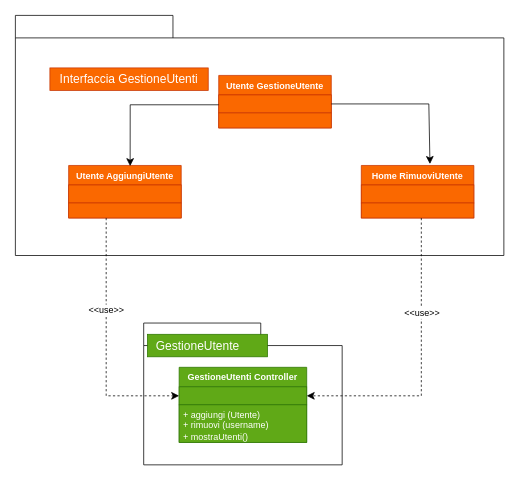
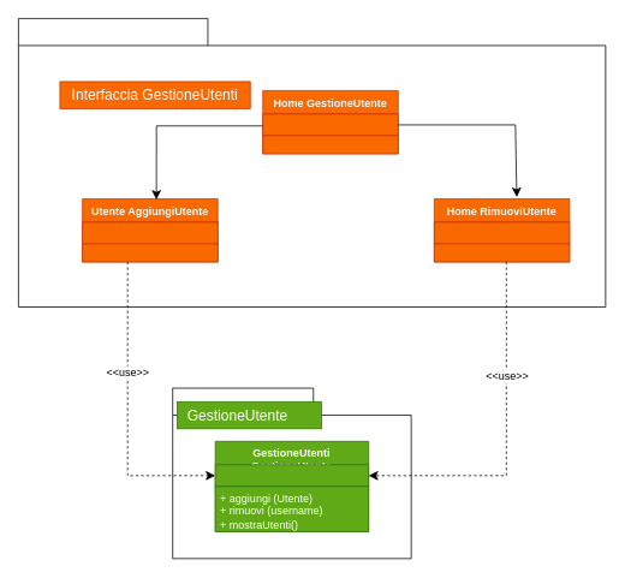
- <mxCell id="15" value="&lt;font color=&quot;#ffffff&quot;&gt;Utente GestioneUtente&lt;br&gt;&lt;/font&gt;" style="swimlane;fontStyle=1;align=center;verticalAlign=top;childLayout=stackLayout;horizontal=1;startSize=26;horizontalStack=0;resizeParent=1;resizeParentMax=0;resizeLast=0;collapsible=1;marginBottom=0;whiteSpace=wrap;html=1;fillColor=#fa6800;fontColor=#000000;strokeColor=#C73500;" vertex="1" parent="1"><mxGeometry x="291" y="100" width="150" height="70" as="geometry" /></mxCell>
+ <mxCell id="15" value="&lt;font color=&quot;#ffffff&quot;&gt;Home GestioneUtente&lt;br&gt;&lt;/font&gt;" style="swimlane;fontStyle=1;align=center;verticalAlign=top;childLayout=stackLayout;horizontal=1;startSize=26;horizontalStack=0;resizeParent=1;resizeParentMax=0;resizeLast=0;collapsible=1;marginBottom=0;whiteSpace=wrap;html=1;fillColor=#fa6800;fontColor=#000000;strokeColor=#C73500;" vertex="1" parent="1"><mxGeometry x="291" y="100" width="150" height="70" as="geometry" /></mxCell>
- <mxCell id="19" value="&lt;font color=&quot;#ffffff&quot;&gt;GestioneUtenti Controller&lt;br&gt;&lt;/font&gt;" style="swimlane;fontStyle=1;align=center;verticalAlign=top;childLayout=stackLayout;horizontal=1;startSize=26;horizontalStack=0;resizeParent=1;resizeParentMax=0;resizeLast=0;collapsible=1;marginBottom=0;whiteSpace=wrap;html=1;fillColor=#60a917;fontColor=#ffffff;strokeColor=#2D7600;" vertex="1" parent="1"><mxGeometry x="238.25" y="489" width="170" height="100" as="geometry" /></mxCell>
+ <mxCell id="19" value="&lt;font color=&quot;#ffffff&quot;&gt;GestioneUtenti GestioneUtente&lt;br&gt;&lt;/font&gt;" style="swimlane;fontStyle=1;align=center;verticalAlign=top;childLayout=stackLayout;horizontal=1;startSize=26;horizontalStack=0;resizeParent=1;resizeParentMax=0;resizeLast=0;collapsible=1;marginBottom=0;whiteSpace=wrap;html=1;fillColor=#60a917;fontColor=#ffffff;strokeColor=#2D7600;" vertex="1" parent="1"><mxGeometry x="238.25" y="489" width="170" height="100" as="geometry" /></mxCell>
